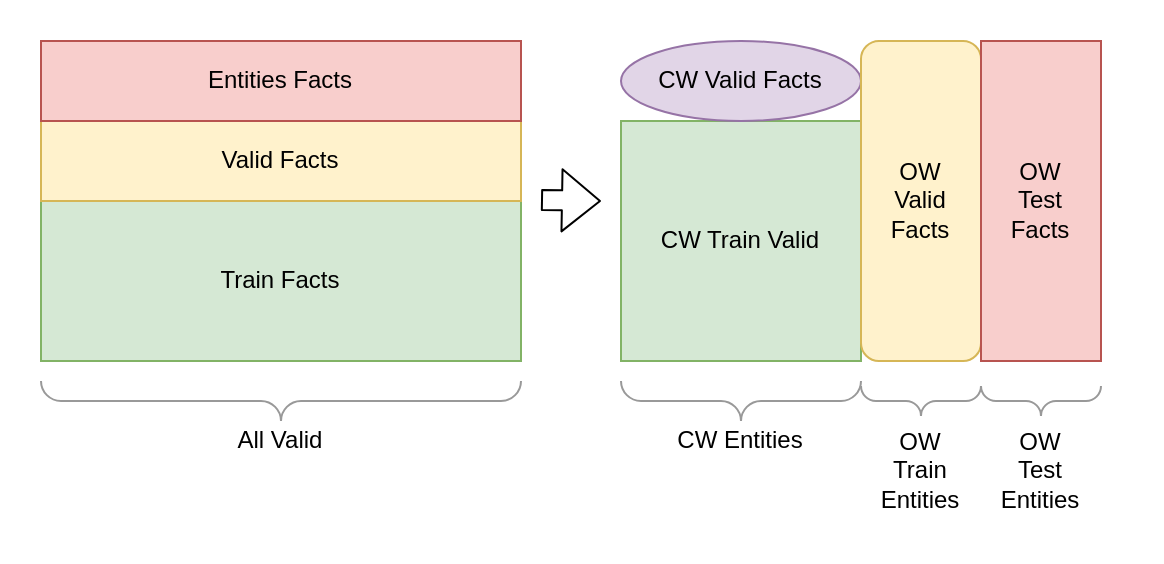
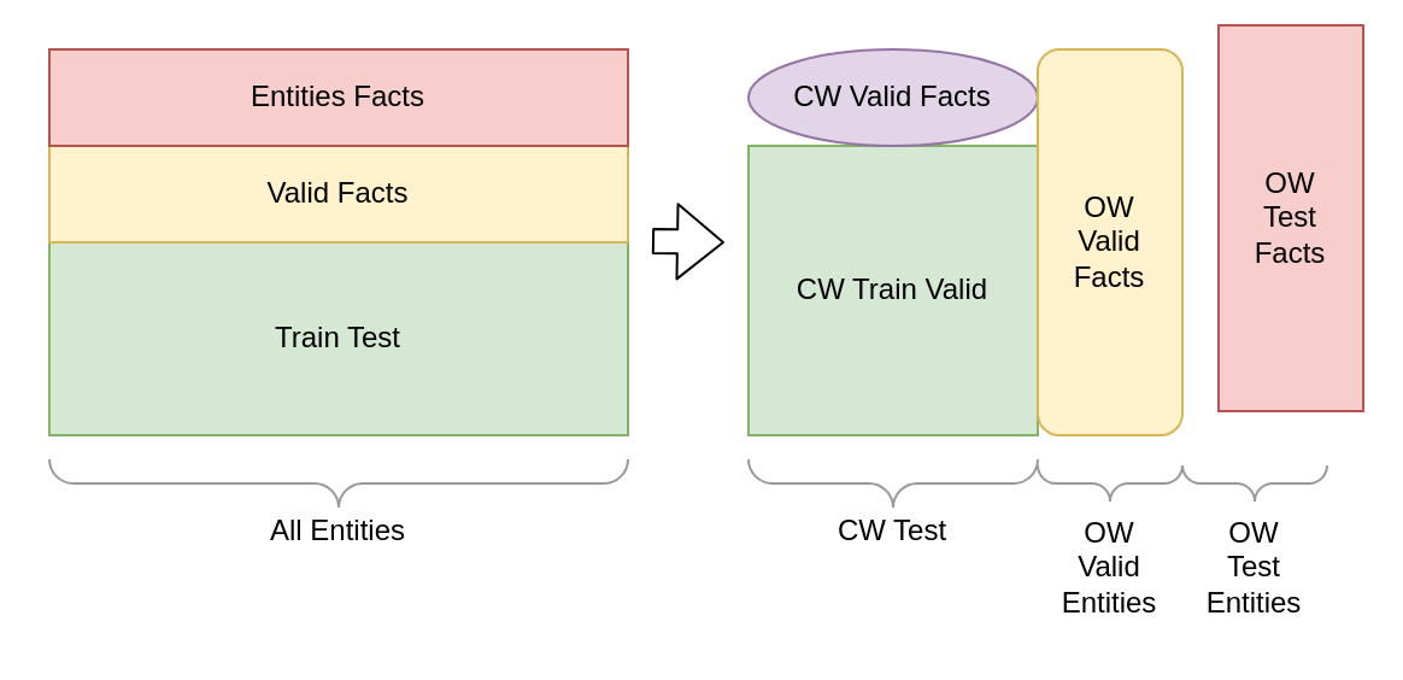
- <mxCell id="17" value="OW&lt;br&gt;Test&lt;br&gt;Facts" style="rounded=0;whiteSpace=wrap;html=1;fillColor=#f8cecc;strokeColor=#b85450;" vertex="1" parent="1"><mxGeometry x="490" y="20" width="60" height="160" as="geometry" /></mxCell>
+ <mxCell id="17" value="OW&lt;br&gt;Test&lt;br&gt;Facts" style="rounded=0;whiteSpace=wrap;html=1;fillColor=#f8cecc;strokeColor=#b85450;" vertex="1" parent="1"><mxGeometry x="505" y="10" width="60" height="160" as="geometry" /></mxCell>
- <mxCell id="3" value="Train Facts" style="rounded=0;whiteSpace=wrap;html=1;fillColor=#d5e8d4;strokeColor=#82b366;" vertex="1" parent="1"><mxGeometry x="20" y="100" width="240" height="80" as="geometry" /></mxCell>
+ <mxCell id="3" value="Train Test" style="rounded=0;whiteSpace=wrap;html=1;fillColor=#d5e8d4;strokeColor=#82b366;" vertex="1" parent="1"><mxGeometry x="20" y="100" width="240" height="80" as="geometry" /></mxCell>
- <mxCell id="7" value="All Valid" style="text;html=1;strokeColor=none;fillColor=none;align=center;verticalAlign=middle;whiteSpace=wrap;rounded=0;" vertex="1" parent="1"><mxGeometry x="100" y="210" width="80" height="20" as="geometry" /></mxCell>
+ <mxCell id="7" value="All Entities" style="text;html=1;strokeColor=none;fillColor=none;align=center;verticalAlign=middle;whiteSpace=wrap;rounded=0;" vertex="1" parent="1"><mxGeometry x="100" y="210" width="80" height="20" as="geometry" /></mxCell>
- <mxCell id="9" value="CW Entities" style="text;html=1;strokeColor=none;fillColor=none;align=center;verticalAlign=middle;whiteSpace=wrap;rounded=0;" vertex="1" parent="1"><mxGeometry x="330" y="210" width="80" height="20" as="geometry" /></mxCell>
+ <mxCell id="9" value="CW Test" style="text;html=1;strokeColor=none;fillColor=none;align=center;verticalAlign=middle;whiteSpace=wrap;rounded=0;" vertex="1" parent="1"><mxGeometry x="330" y="210" width="80" height="20" as="geometry" /></mxCell>
- <mxCell id="11" value="OW&lt;br&gt;Train&lt;br&gt;Entities" style="text;html=1;strokeColor=none;fillColor=none;align=center;verticalAlign=middle;whiteSpace=wrap;rounded=0;" vertex="1" parent="1"><mxGeometry x="420" y="210" width="80" height="50" as="geometry" /></mxCell>
+ <mxCell id="11" value="OW&lt;br&gt;Valid&lt;br&gt;Entities" style="text;html=1;strokeColor=none;fillColor=none;align=center;verticalAlign=middle;whiteSpace=wrap;rounded=0;" vertex="1" parent="1"><mxGeometry x="420" y="210" width="80" height="50" as="geometry" /></mxCell>
